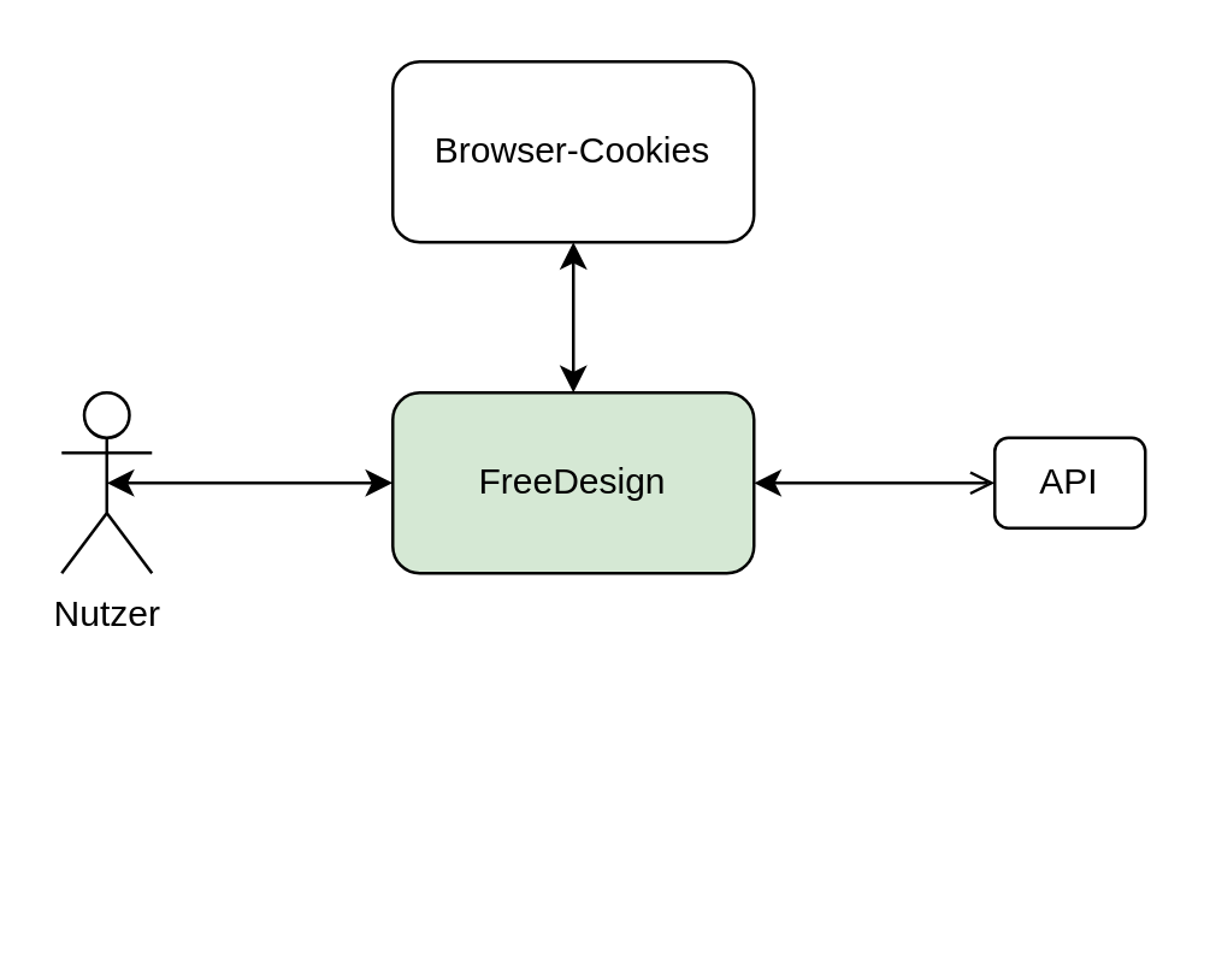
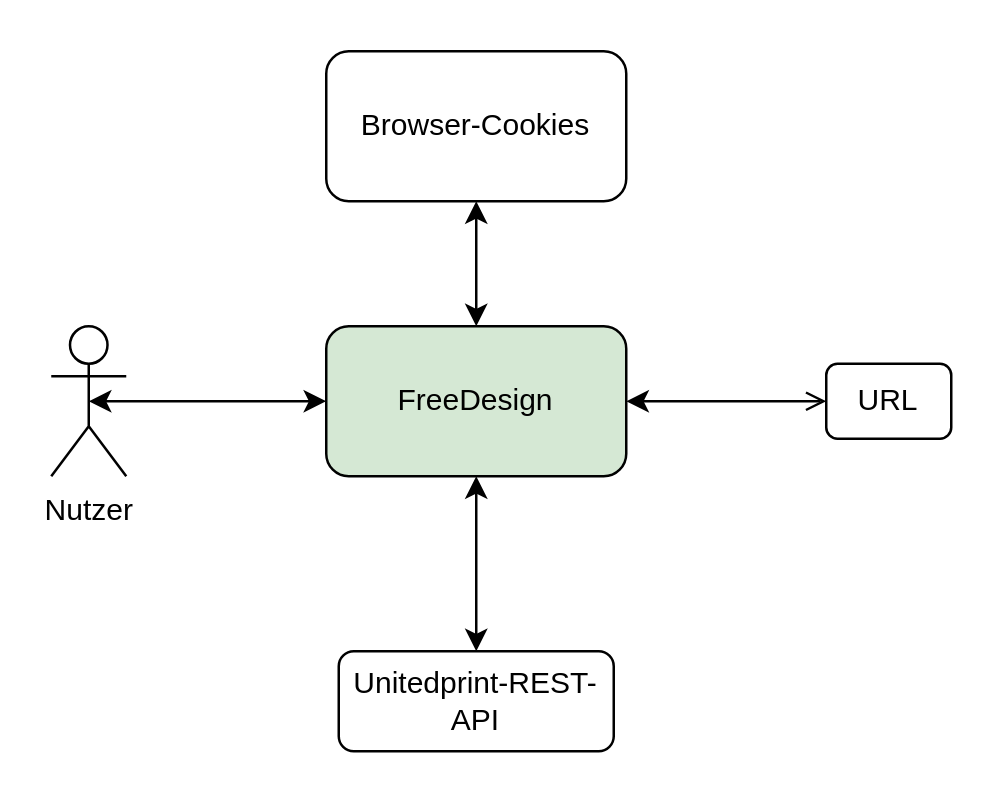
- <mxCell id="8" value="API" style="rounded=1;whiteSpace=wrap;html=1;" parent="1" vertex="1"><mxGeometry x="330" y="145" width="50" height="30" as="geometry" /></mxCell>
+ <mxCell id="8" value="URL" style="rounded=1;whiteSpace=wrap;html=1;" parent="1" vertex="1"><mxGeometry x="330" y="145" width="50" height="30" as="geometry" /></mxCell>
+ <mxCell id="4" value="" style="endArrow=classic;startArrow=classic;html=1;entryX=0.5;entryY=1;entryDx=0;entryDy=0;exitX=0.5;exitY=0;exitDx=0;exitDy=0;" parent="1" source="3" target="2" edge="1"><mxGeometry width="50" height="50" relative="1" as="geometry"><mxPoint x="70" y="280" as="sourcePoint" /><mxPoint x="120" y="230" as="targetPoint" /></mxGeometry></mxCell>
+ <mxCell id="3" value="Unitedprint-REST-API" style="rounded=1;whiteSpace=wrap;html=1;" parent="1" vertex="1"><mxGeometry x="135" y="260" width="110" height="40" as="geometry" /></mxCell>
